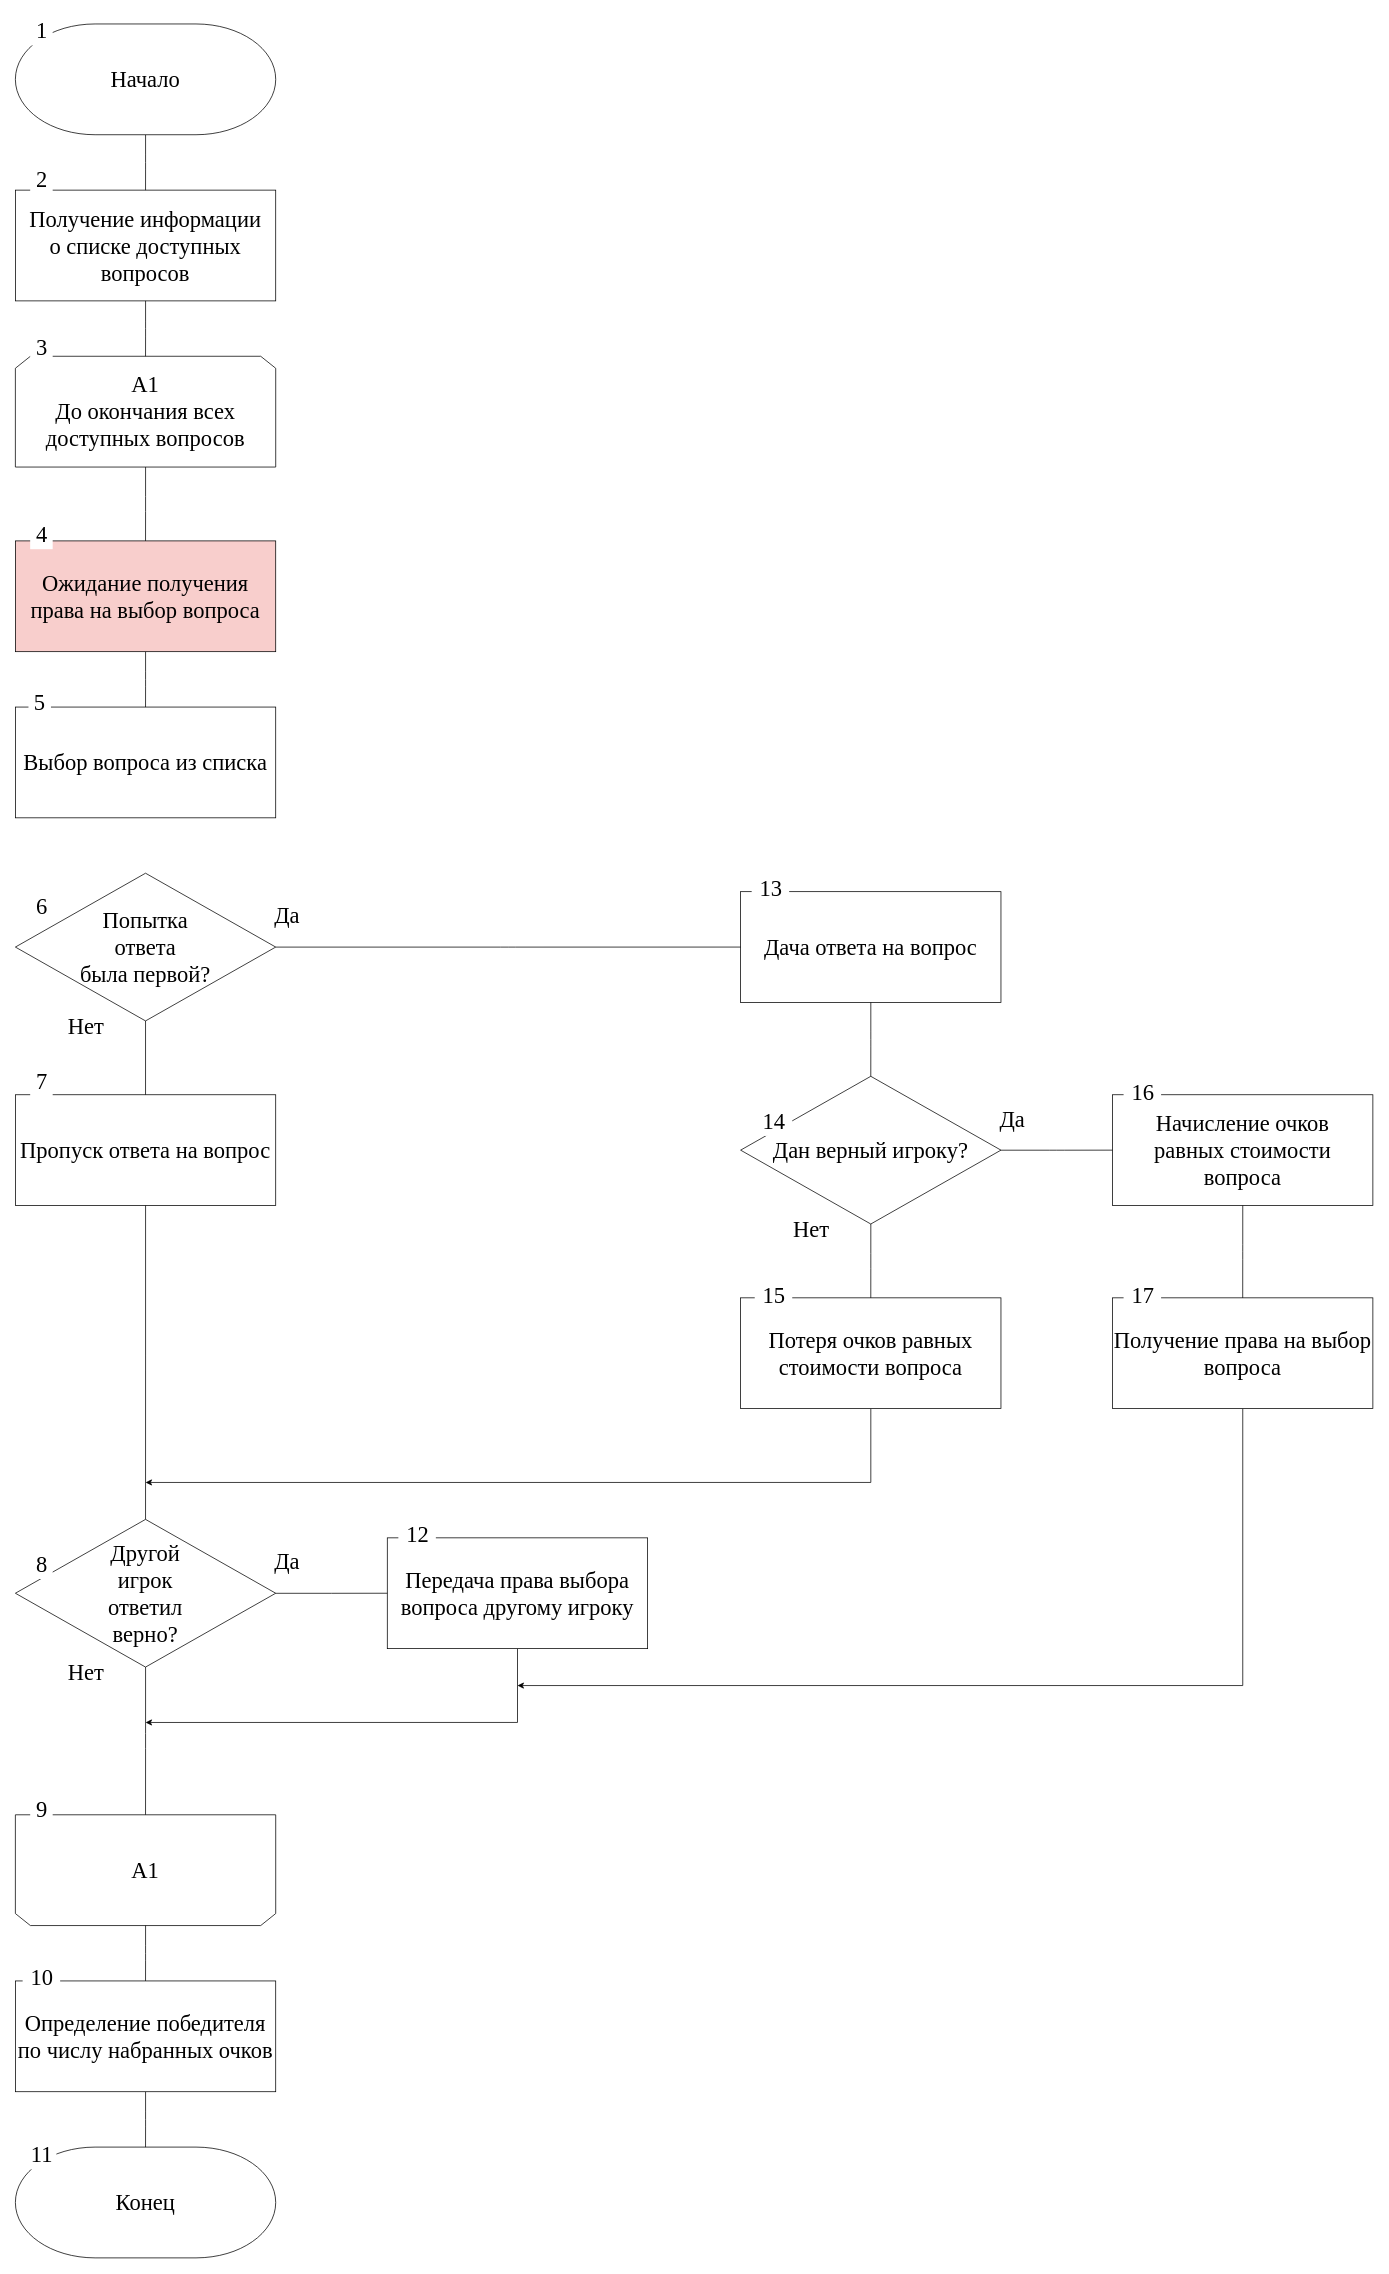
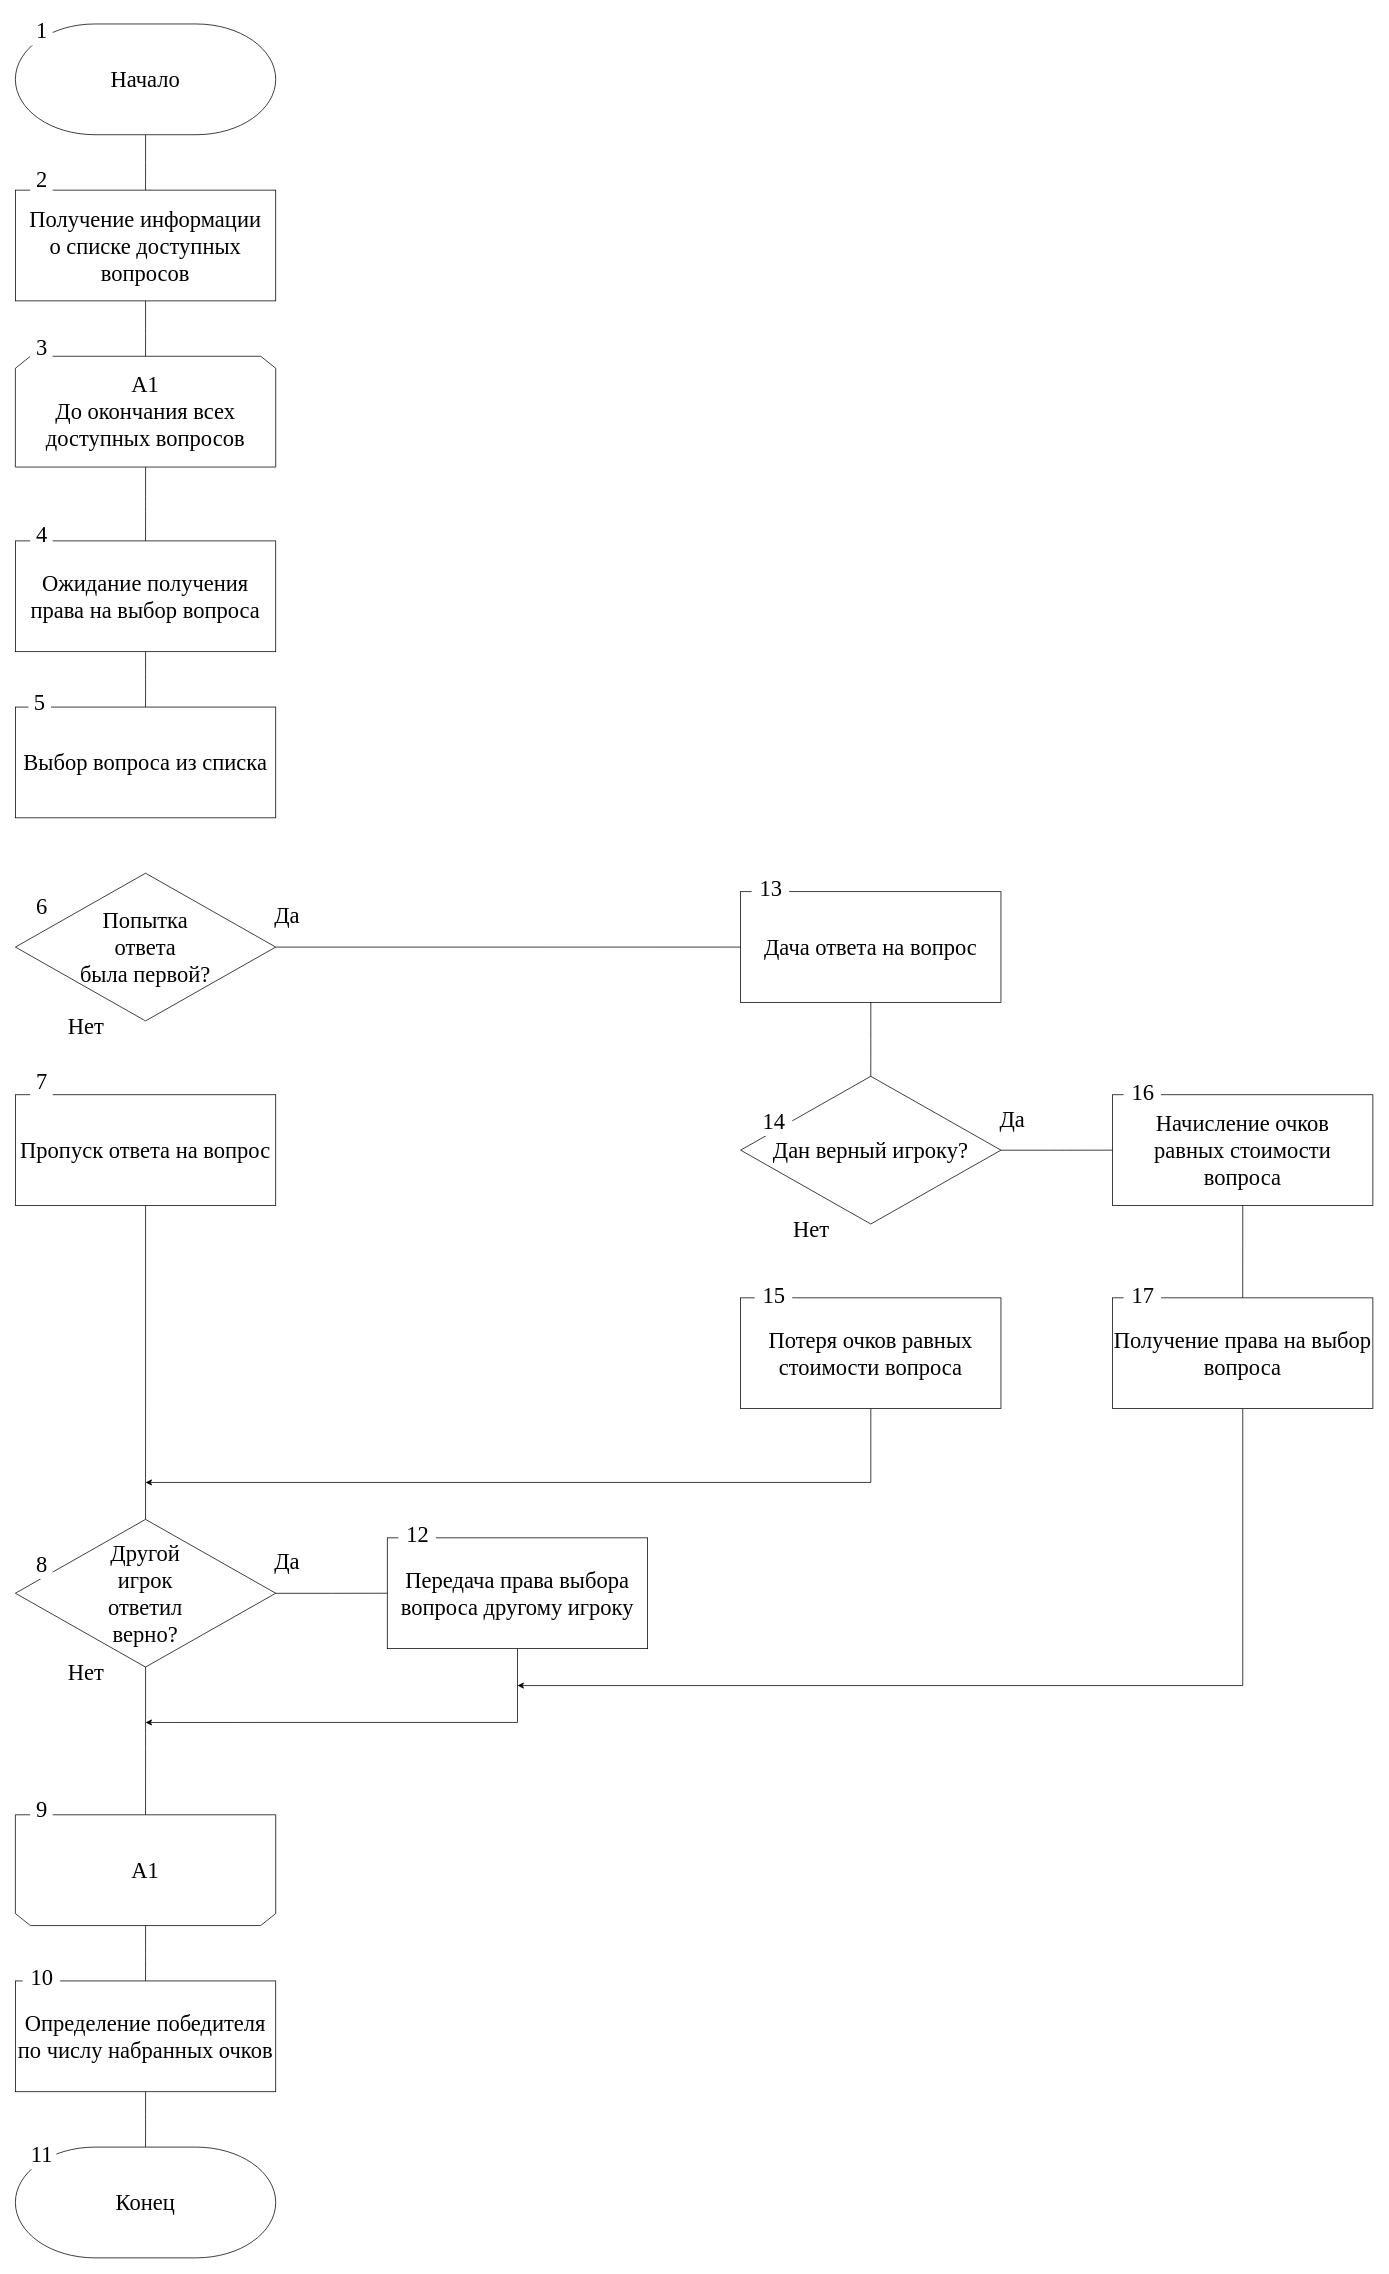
- <mxCell id="14" value="Ожидание получения права на выбор вопроса" style="rounded=0;whiteSpace=wrap;html=1;fontFamily=Times New Roman;fontSize=30;container=0;fillColor=#f8cecc;" parent="2" vertex="1"><mxGeometry y="700.697" width="347.123" height="147.697" as="geometry" /></mxCell>
+ <mxCell id="14" value="Ожидание получения права на выбор вопроса" style="rounded=0;whiteSpace=wrap;html=1;fontFamily=Times New Roman;fontSize=30;container=0;" parent="2" vertex="1"><mxGeometry y="700.697" width="347.123" height="147.697" as="geometry" /></mxCell>
- <mxCell id="28" style="edgeStyle=orthogonalEdgeStyle;rounded=1;orthogonalLoop=1;jettySize=auto;html=1;endArrow=none;fontFamily=Times New Roman;fontSize=30;" parent="2" source="12" target="27" edge="1"><mxGeometry y="-13.172" as="geometry" /></mxCell>
- <mxCell id="21" style="edgeStyle=orthogonalEdgeStyle;rounded=1;orthogonalLoop=1;jettySize=auto;html=1;entryX=0.5;entryY=0;entryDx=0;entryDy=0;endArrow=none;fontFamily=Times New Roman;fontSize=30;" parent="2" source="16" target="20" edge="1"><mxGeometry y="-13.172" as="geometry" /></mxCell>
